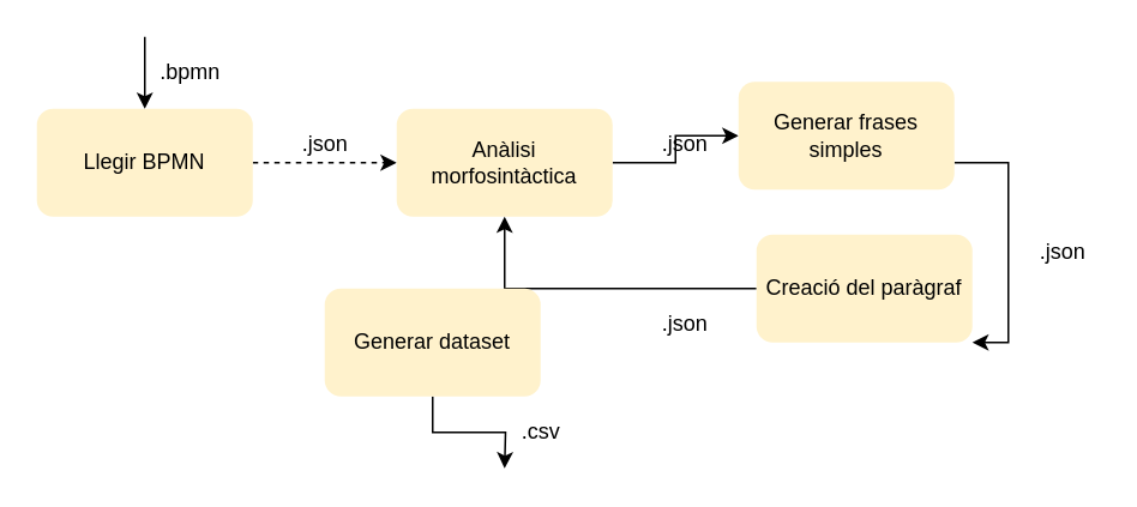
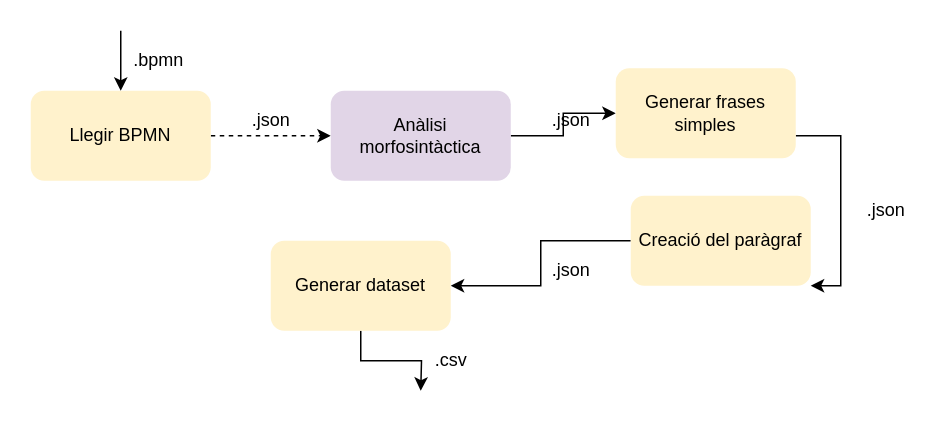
- <mxCell id="5" value="&lt;div&gt;Anàlisi morfosintàctica&lt;/div&gt;" style="rounded=1;whiteSpace=wrap;html=1;fillColor=#fff2cc;strokeColor=none;glass=0;shadow=0;sketch=0;" vertex="1" parent="1"><mxGeometry x="220" y="60" width="120" height="60" as="geometry" /></mxCell>
+ <mxCell id="5" value="&lt;div&gt;Anàlisi morfosintàctica&lt;/div&gt;" style="rounded=1;whiteSpace=wrap;html=1;fillColor=#e1d5e7;strokeColor=none;glass=0;shadow=0;sketch=0;" vertex="1" parent="1"><mxGeometry x="220" y="60" width="120" height="60" as="geometry" /></mxCell>
- <mxCell id="8" value="" style="edgeStyle=orthogonalEdgeStyle;rounded=0;orthogonalLoop=1;jettySize=auto;html=1;" edge="1" parent="1" source="9" target="5"><mxGeometry relative="1" as="geometry" /></mxCell>
+ <mxCell id="8" value="" style="edgeStyle=orthogonalEdgeStyle;rounded=0;orthogonalLoop=1;jettySize=auto;html=1;" edge="1" parent="1" source="9" target="11"><mxGeometry relative="1" as="geometry" /></mxCell>
